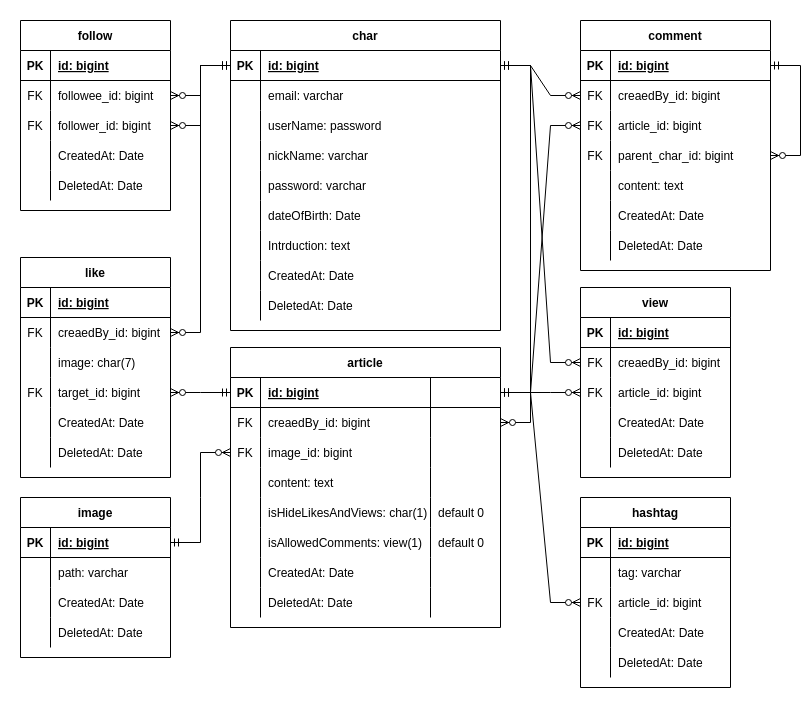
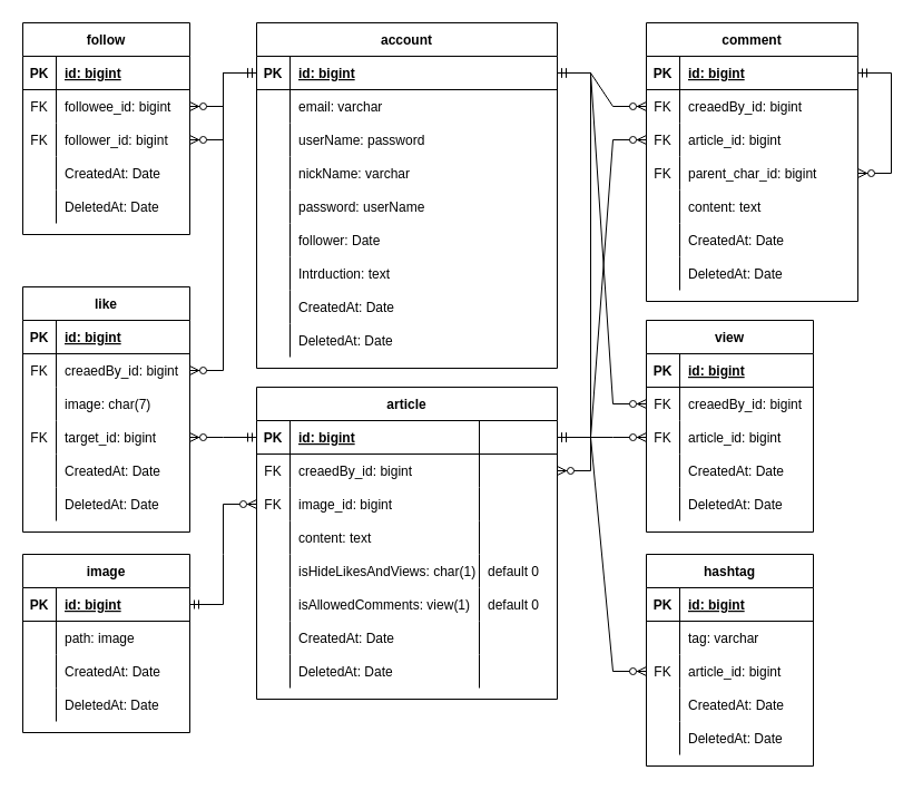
- <mxCell id="2" value="char" style="shape=table;startSize=30;container=1;collapsible=1;childLayout=tableLayout;fixedRows=1;rowLines=0;fontStyle=1;align=center;resizeLast=1;" parent="1" vertex="1"><mxGeometry x="230" y="20" width="270" height="310" as="geometry" /></mxCell>
+ <mxCell id="2" value="account" style="shape=table;startSize=30;container=1;collapsible=1;childLayout=tableLayout;fixedRows=1;rowLines=0;fontStyle=1;align=center;resizeLast=1;" parent="1" vertex="1"><mxGeometry x="230" y="20" width="270" height="310" as="geometry" /></mxCell>
- <mxCell id="17" value="password: varchar" style="shape=partialRectangle;connectable=0;fillColor=none;top=0;left=0;bottom=0;right=0;align=left;spacingLeft=6;overflow=hidden;" parent="15" vertex="1"><mxGeometry x="30" width="240" height="30" as="geometry"><mxRectangle width="240" height="30" as="alternateBounds" /></mxGeometry></mxCell>
+ <mxCell id="17" value="password: userName" style="shape=partialRectangle;connectable=0;fillColor=none;top=0;left=0;bottom=0;right=0;align=left;spacingLeft=6;overflow=hidden;" parent="15" vertex="1"><mxGeometry x="30" width="240" height="30" as="geometry"><mxRectangle width="240" height="30" as="alternateBounds" /></mxGeometry></mxCell>
- <mxCell id="20" value="dateOfBirth: Date" style="shape=partialRectangle;connectable=0;fillColor=none;top=0;left=0;bottom=0;right=0;align=left;spacingLeft=6;overflow=hidden;" parent="18" vertex="1"><mxGeometry x="30" width="240" height="30" as="geometry"><mxRectangle width="240" height="30" as="alternateBounds" /></mxGeometry></mxCell>
+ <mxCell id="20" value="follower: Date" style="shape=partialRectangle;connectable=0;fillColor=none;top=0;left=0;bottom=0;right=0;align=left;spacingLeft=6;overflow=hidden;" parent="18" vertex="1"><mxGeometry x="30" width="240" height="30" as="geometry"><mxRectangle width="240" height="30" as="alternateBounds" /></mxGeometry></mxCell>
- <mxCell id="85" value="path: varchar" style="shape=partialRectangle;connectable=0;fillColor=none;top=0;left=0;bottom=0;right=0;align=left;spacingLeft=6;overflow=hidden;" parent="83" vertex="1"><mxGeometry x="30" width="120" height="30" as="geometry"><mxRectangle width="120" height="30" as="alternateBounds" /></mxGeometry></mxCell>
+ <mxCell id="85" value="path: image" style="shape=partialRectangle;connectable=0;fillColor=none;top=0;left=0;bottom=0;right=0;align=left;spacingLeft=6;overflow=hidden;" parent="83" vertex="1"><mxGeometry x="30" width="120" height="30" as="geometry"><mxRectangle width="120" height="30" as="alternateBounds" /></mxGeometry></mxCell>
